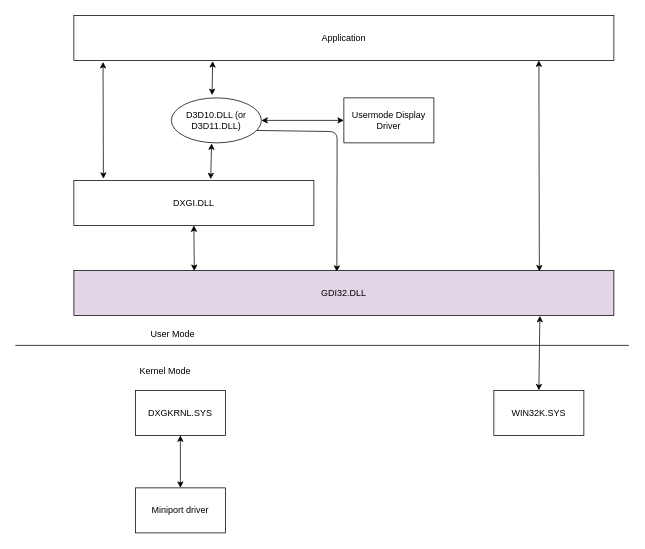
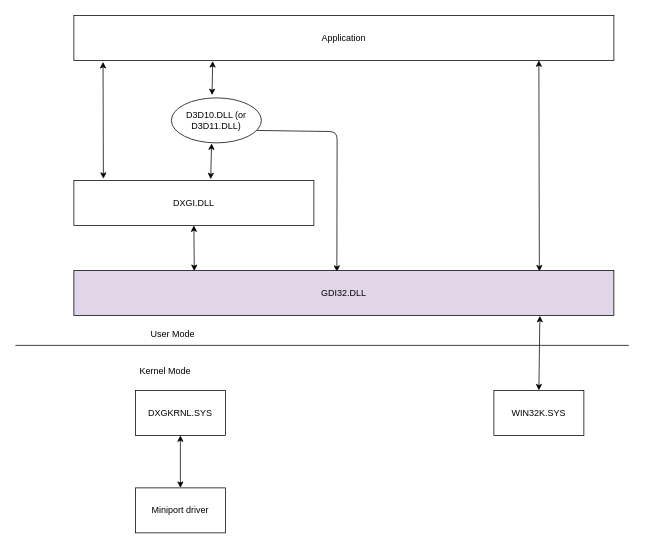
- <mxCell id="5" style="edgeStyle=none;html=1;entryX=0;entryY=0.5;entryDx=0;entryDy=0;startArrow=classic;startFill=1;" parent="1" source="8" target="17" edge="1"><mxGeometry relative="1" as="geometry" /></mxCell>
- <mxCell id="17" value="Usermode Display Driver" style="rounded=0;whiteSpace=wrap;html=1;" parent="1" vertex="1"><mxGeometry x="458" y="130" width="120" height="60" as="geometry" /></mxCell>
